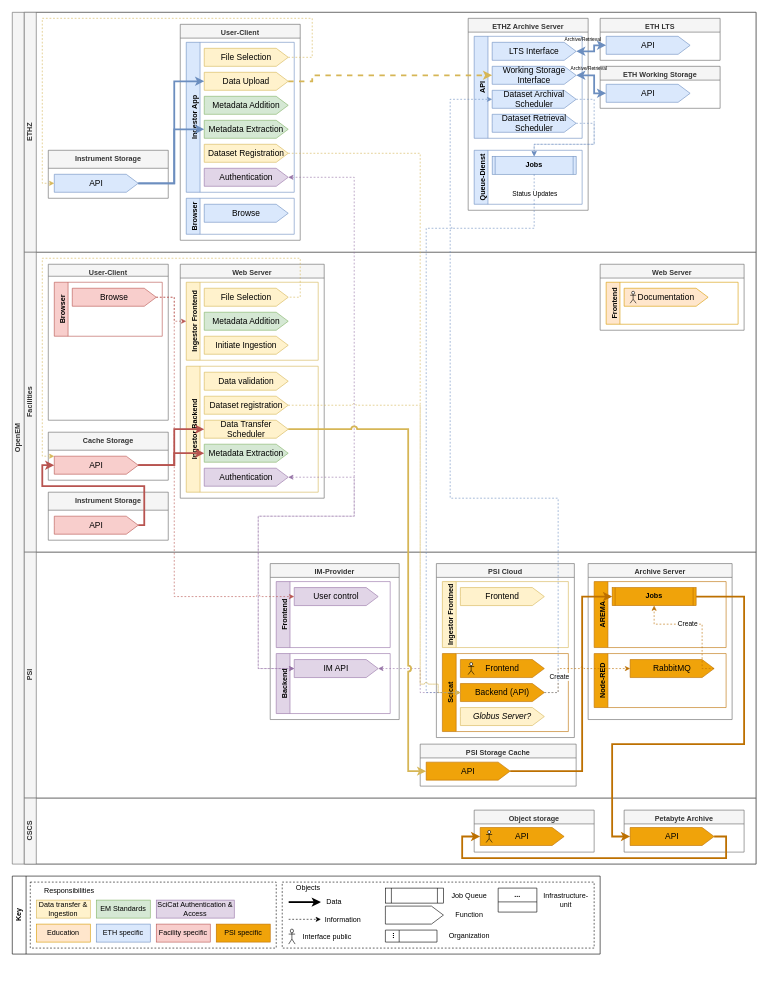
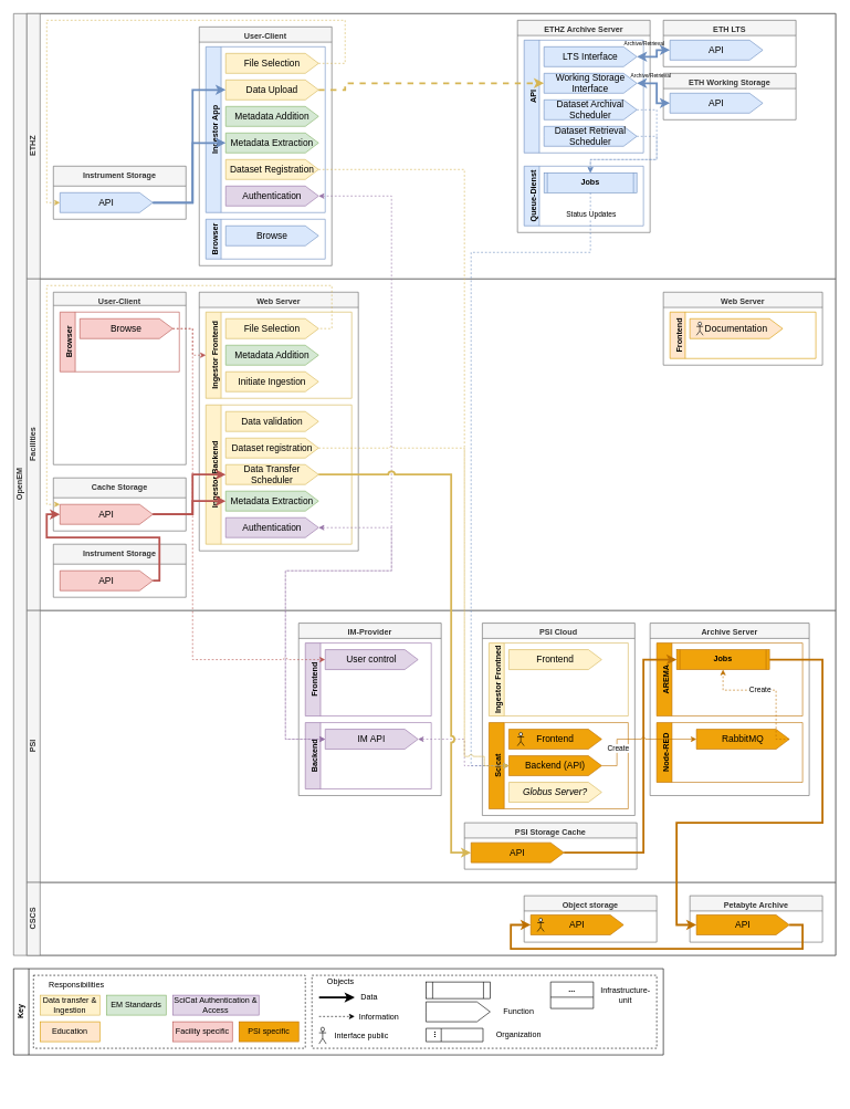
- <mxCell id="107" value="" style="endArrow=classic;html=1;rounded=0;exitX=1;exitY=0.5;exitDx=0;exitDy=0;exitPerimeter=0;entryX=0;entryY=0;entryDx=0;entryDy=15;entryPerimeter=0;fillColor=#dae8fc;strokeColor=#6c8ebf;dashed=1;jumpStyle=arc;flowAnimation=0;" edge="1" parent="2" source="73" target="18"><mxGeometry width="50" height="50" relative="1" as="geometry"><mxPoint x="1020" y="790" as="sourcePoint" /><mxPoint x="1070" y="740" as="targetPoint" /><Array as="points"><mxPoint x="910" y="1134" /><mxPoint x="910" y="810" /><mxPoint x="730" y="810" /><mxPoint x="730" y="145" /></Array></mxGeometry></mxCell>
- <mxCell id="91" value="" style="endArrow=classic;html=1;rounded=0;exitX=1;exitY=0.5;exitDx=0;exitDy=0;exitPerimeter=0;entryX=0;entryY=0;entryDx=0;entryDy=15;entryPerimeter=0;dashed=1;fillColor=#f0a30a;strokeColor=#BD7000;jumpStyle=arc;" edge="1" parent="66" source="73" target="79"><mxGeometry width="50" height="50" relative="1" as="geometry"><mxPoint x="1030" y="-60" as="sourcePoint" /><mxPoint x="1080" y="-110" as="targetPoint" /><Array as="points"><mxPoint x="890" y="234" /><mxPoint x="890" y="194" /></Array></mxGeometry></mxCell>
+ <mxCell id="91" value="" style="endArrow=classic;html=1;rounded=0;exitX=1;exitY=0.5;exitDx=0;exitDy=0;exitPerimeter=0;entryX=0;entryY=0;entryDx=0;entryDy=15;entryPerimeter=0;dashed=0;fillColor=#f0a30a;strokeColor=#BD7000;jumpStyle=arc;" edge="1" parent="66" source="73" target="79"><mxGeometry width="50" height="50" relative="1" as="geometry"><mxPoint x="1030" y="-60" as="sourcePoint" /><mxPoint x="1080" y="-110" as="targetPoint" /><Array as="points"><mxPoint x="890" y="234" /><mxPoint x="890" y="194" /></Array></mxGeometry></mxCell>
- <mxCell id="128" value="Job Queue" style="text;html=1;align=center;verticalAlign=middle;whiteSpace=wrap;rounded=0;" vertex="1" parent="126"><mxGeometry x="96.75" width="86" height="30" as="geometry" /></mxCell>
- <mxCell id="142" value="ETH specific" style="text;html=1;align=center;verticalAlign=middle;whiteSpace=wrap;rounded=0;fontFamily=Helvetica;fontSize=12;fillColor=#dae8fc;strokeColor=#6c8ebf;" parent="135" vertex="1"><mxGeometry x="110" y="70" width="90" height="30" as="geometry" /></mxCell>
